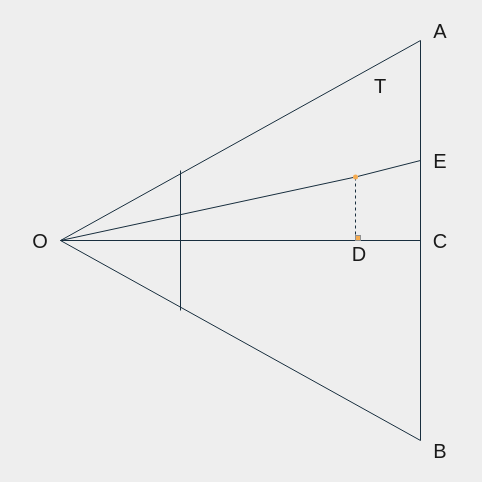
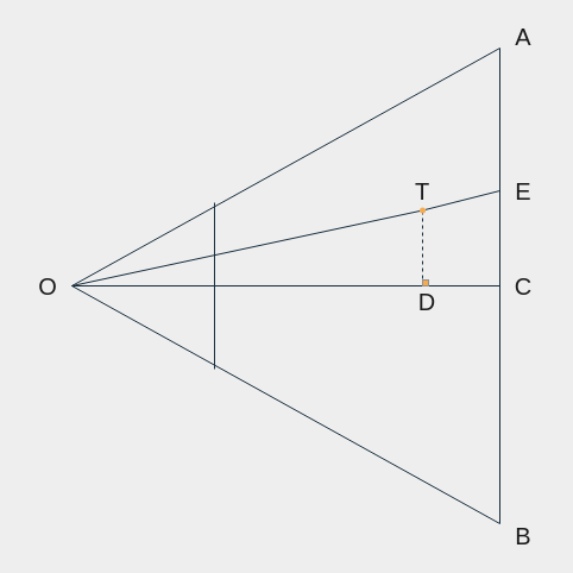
- <mxCell id="15" value="&lt;span style=&quot;font-size: 20px&quot;&gt;T&lt;/span&gt;" style="text;html=1;strokeColor=none;fillColor=none;align=center;verticalAlign=middle;whiteSpace=wrap;fontColor=#1A1A1A;" vertex="1" parent="1"><mxGeometry x="360" y="75" width="40" height="20" as="geometry" /></mxCell>
+ <mxCell id="15" value="&lt;span style=&quot;font-size: 20px&quot;&gt;T&lt;/span&gt;" style="text;html=1;strokeColor=none;fillColor=none;align=center;verticalAlign=middle;whiteSpace=wrap;fontColor=#1A1A1A;" vertex="1" parent="1"><mxGeometry x="335" y="150" width="40" height="20" as="geometry" /></mxCell>
